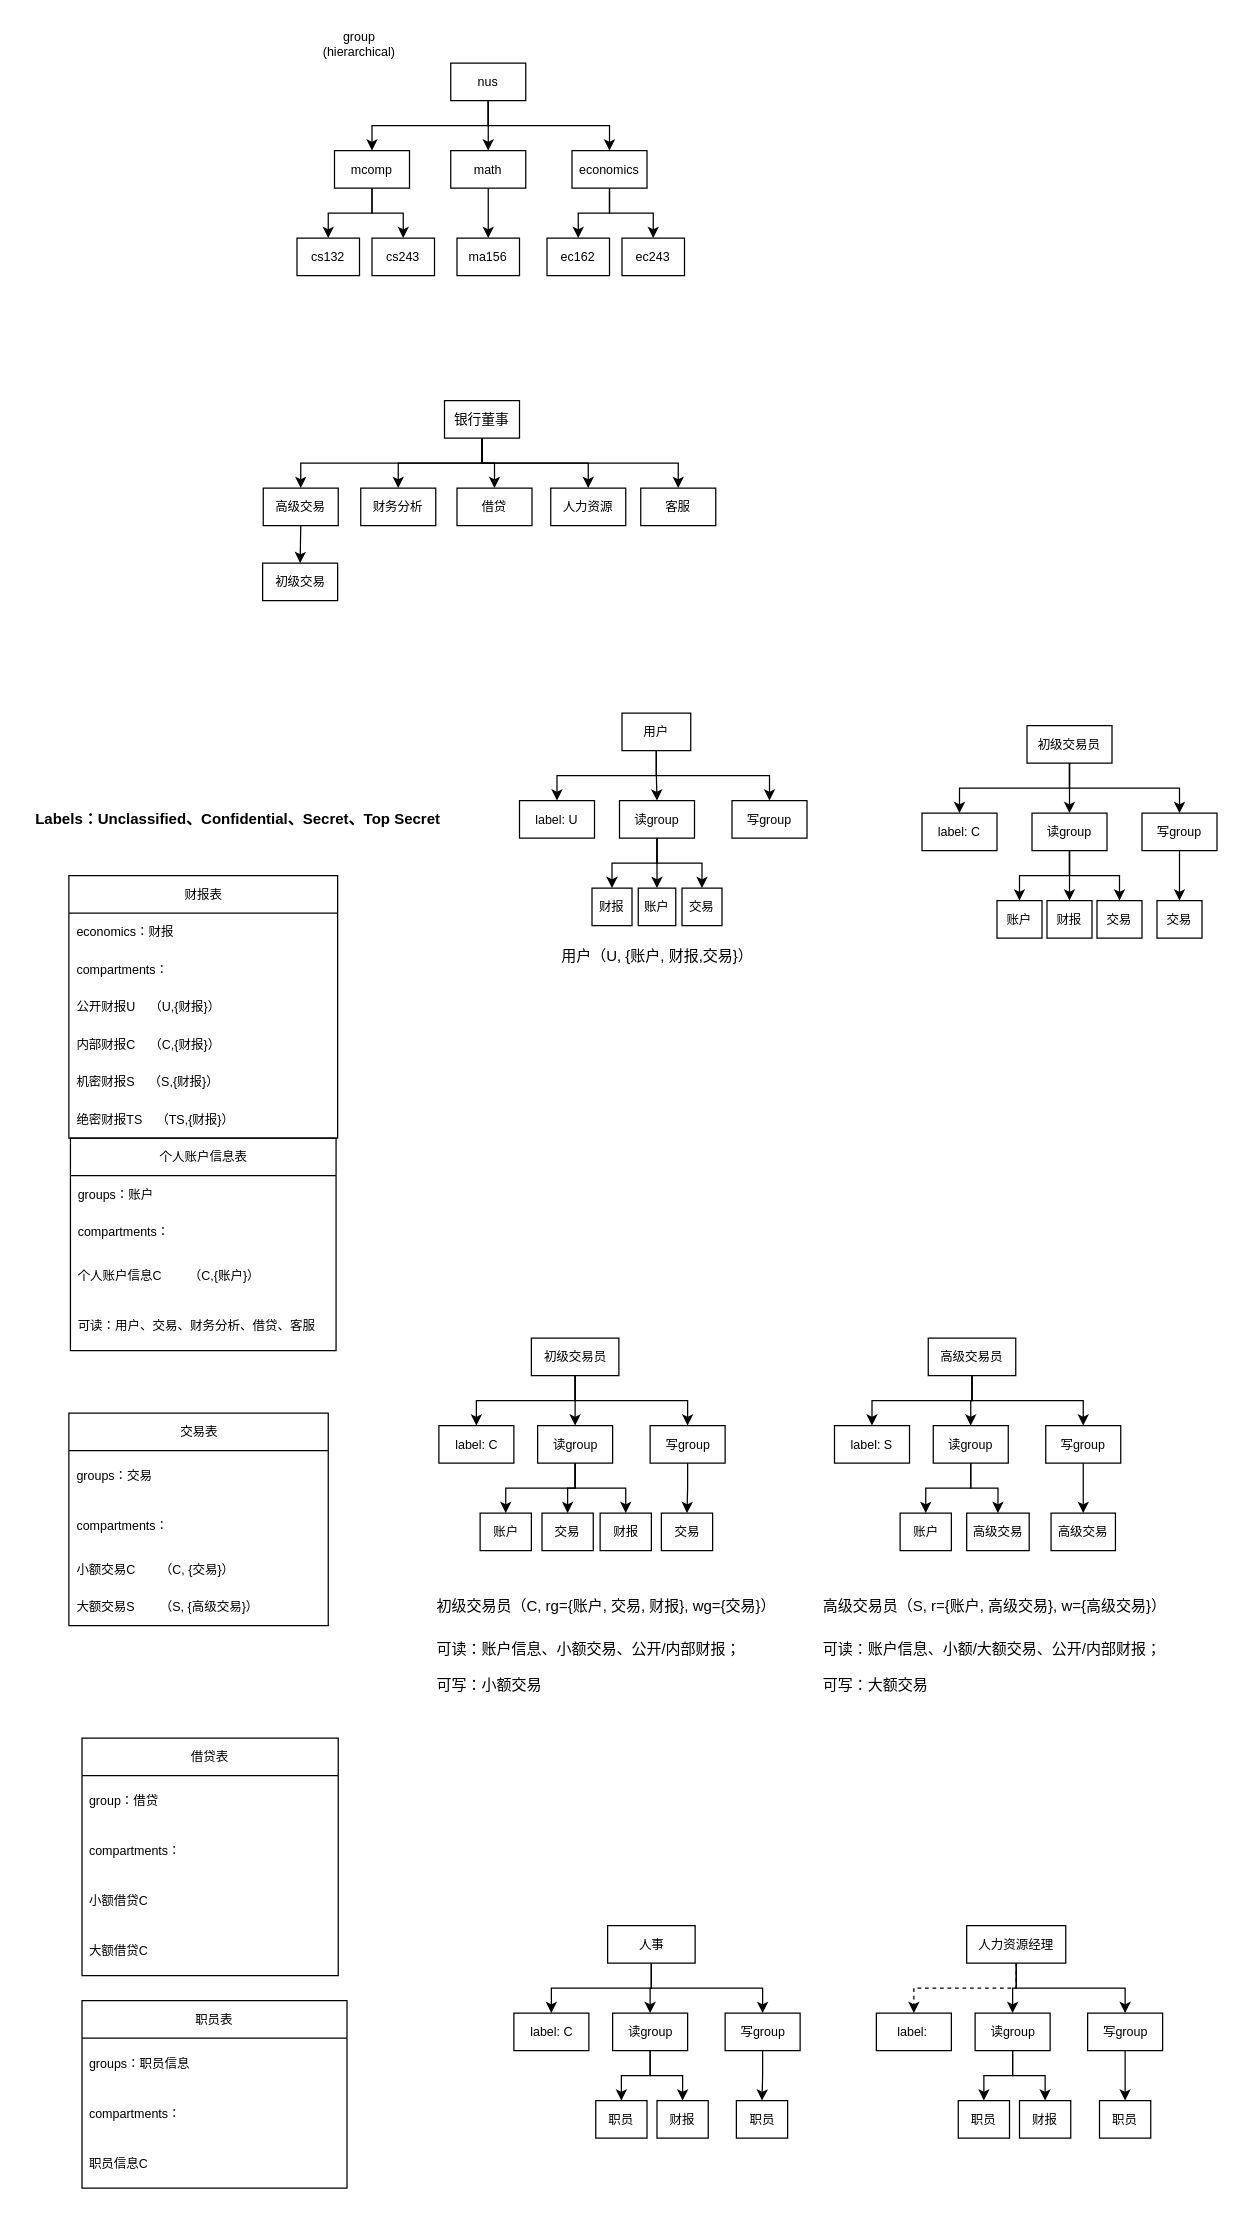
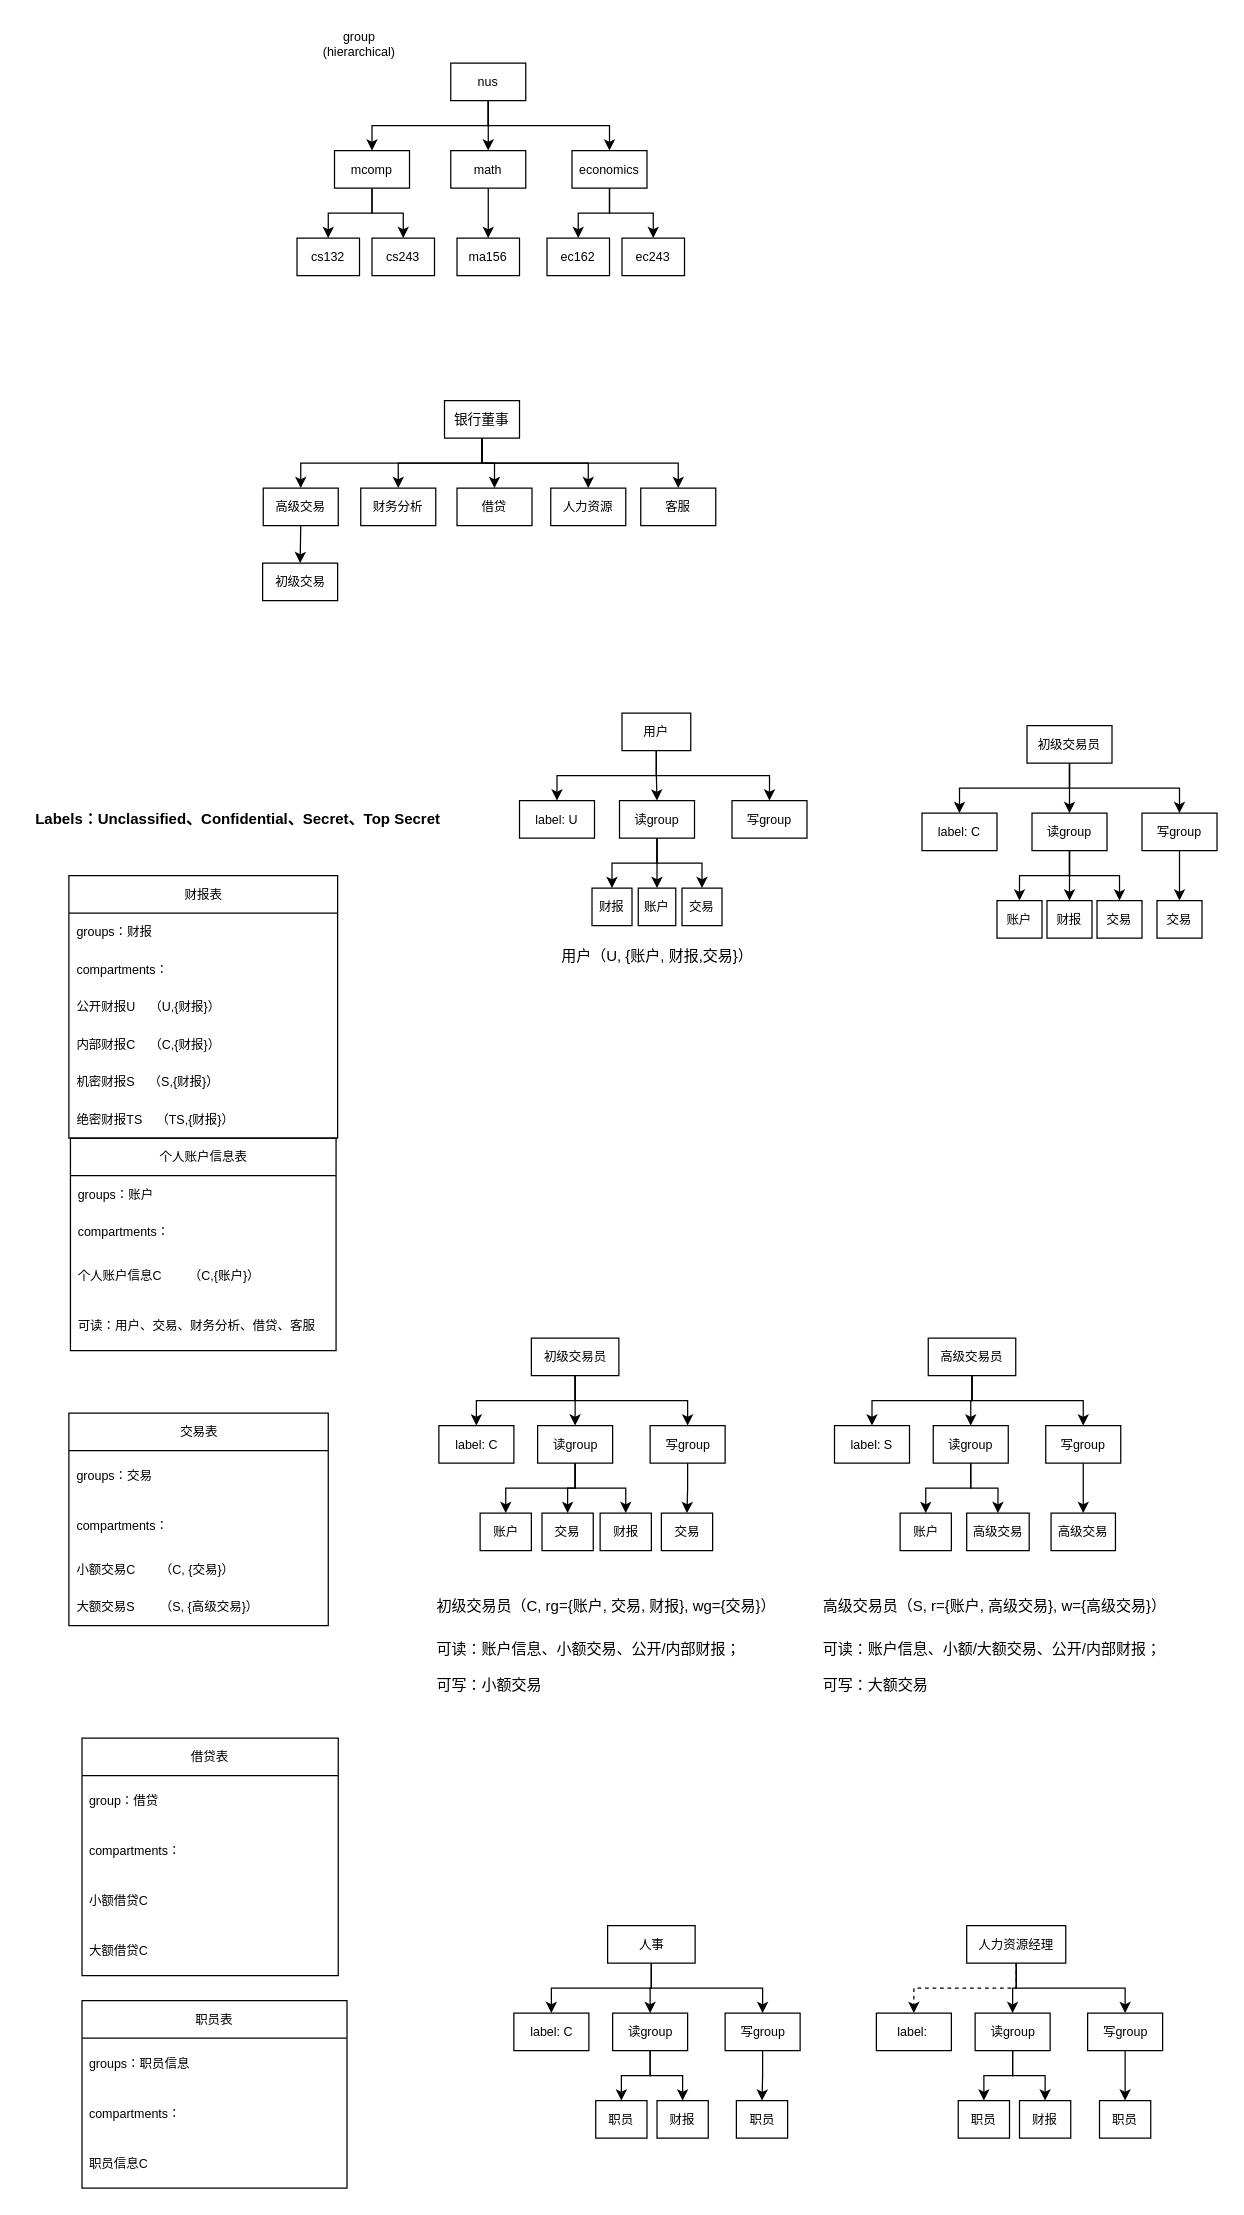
- <mxCell id="65" value="economics：财报" style="text;strokeColor=none;fillColor=none;align=left;verticalAlign=middle;spacingLeft=4;spacingRight=4;overflow=hidden;points=[[0,0.5],[1,0.5]];portConstraint=eastwest;rotatable=0;whiteSpace=wrap;html=1;fontSize=10;" vertex="1" parent="64"><mxGeometry y="30" width="215" height="30" as="geometry" /></mxCell>
+ <mxCell id="65" value="groups：财报" style="text;strokeColor=none;fillColor=none;align=left;verticalAlign=middle;spacingLeft=4;spacingRight=4;overflow=hidden;points=[[0,0.5],[1,0.5]];portConstraint=eastwest;rotatable=0;whiteSpace=wrap;html=1;fontSize=10;" vertex="1" parent="64"><mxGeometry y="30" width="215" height="30" as="geometry" /></mxCell>
